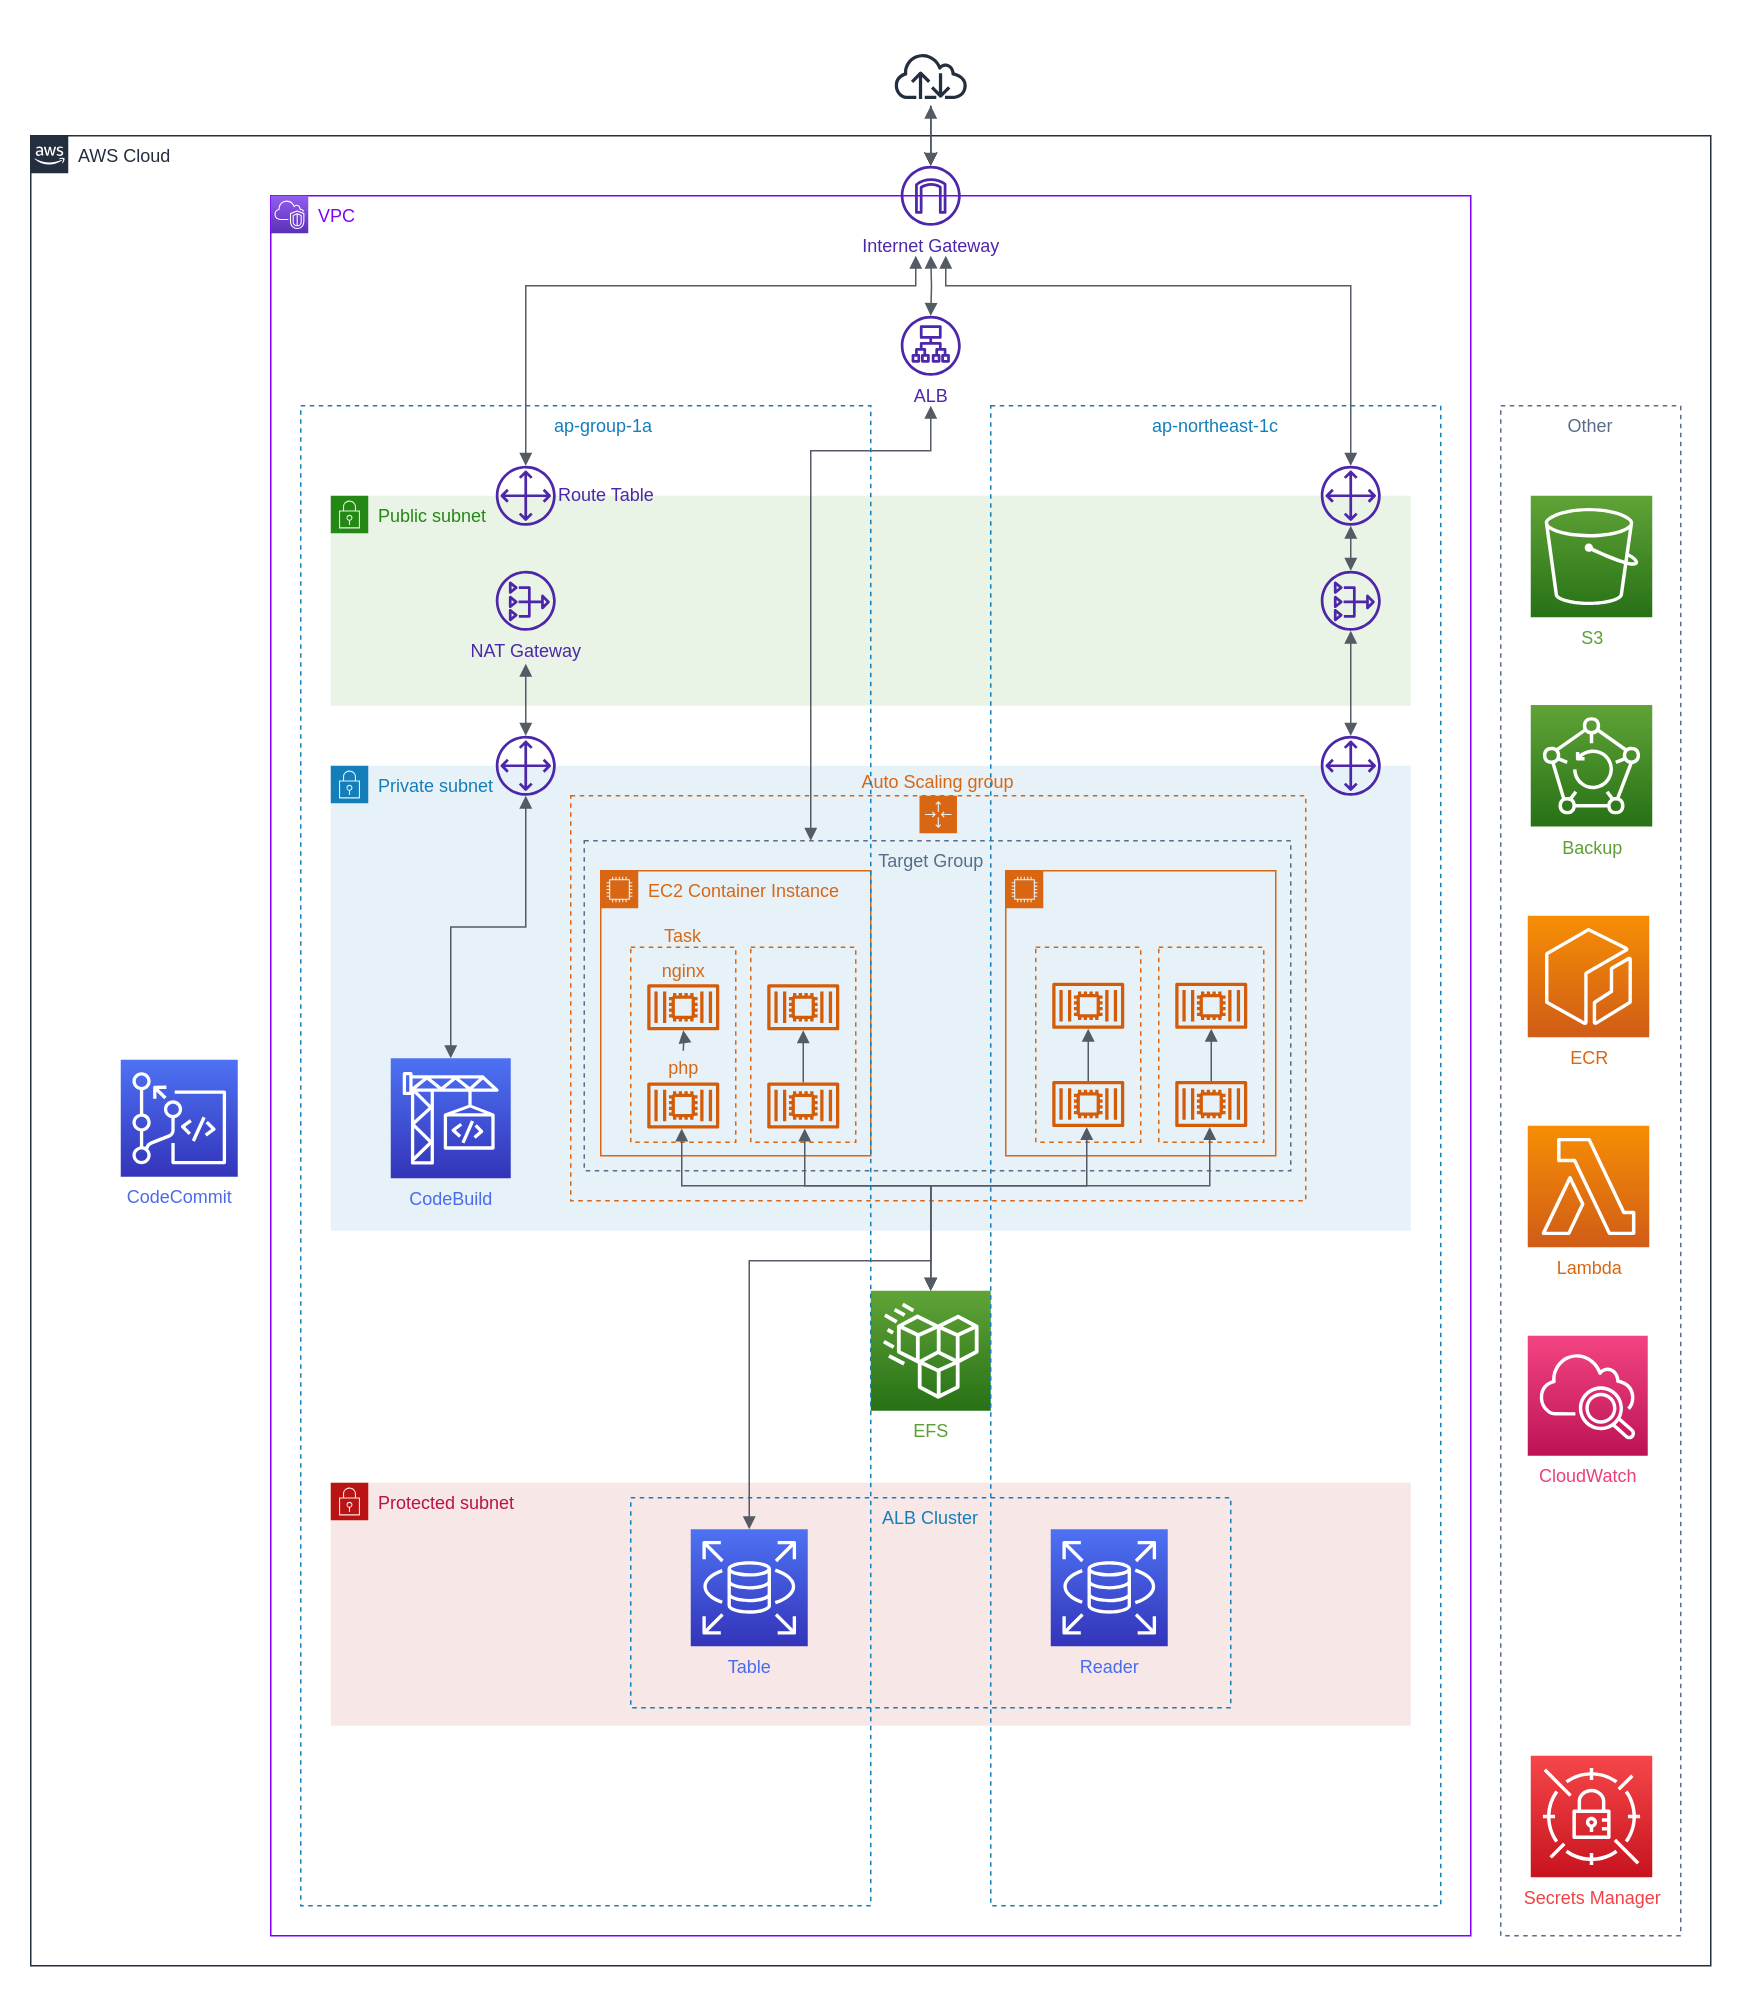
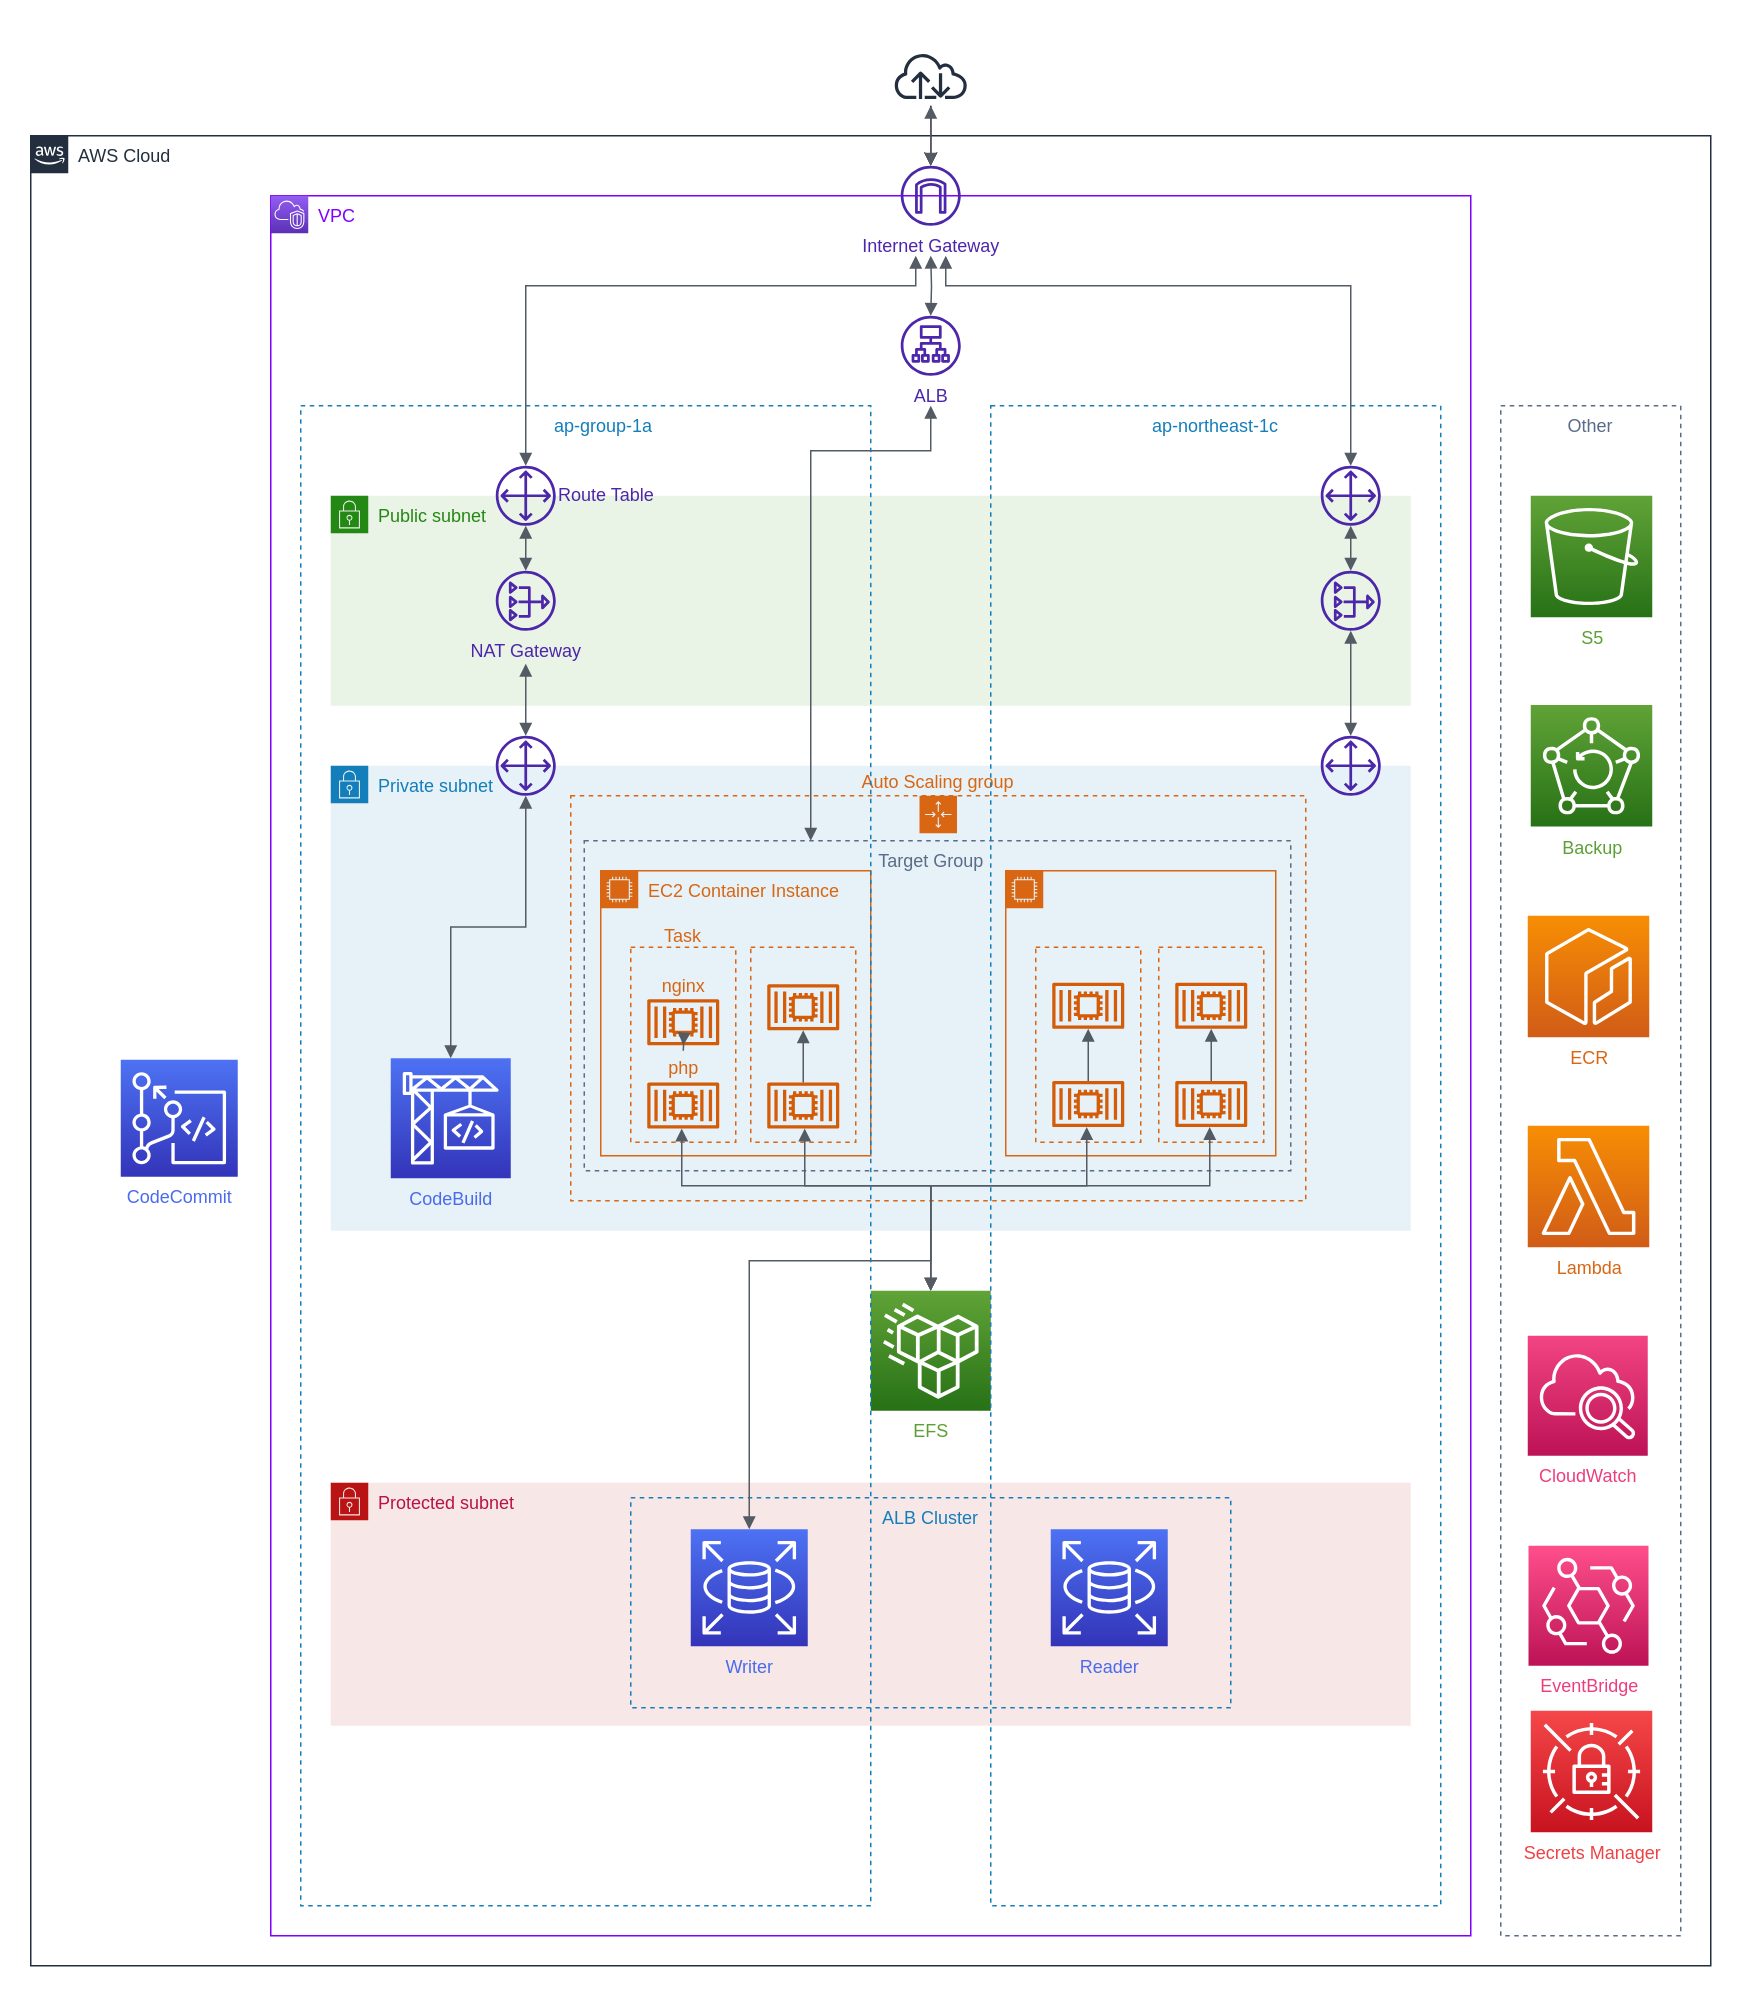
+ <mxCell id="11" value="" style="edgeStyle=orthogonalEdgeStyle;html=1;endArrow=block;elbow=vertical;startArrow=block;startFill=1;endFill=1;strokeColor=#545B64;rounded=0;fontColor=#4D27AA;" parent="8" source="9" target="10" edge="1"><mxGeometry width="100" relative="1" as="geometry"><mxPoint x="220" y="70" as="sourcePoint" /><mxPoint x="320" y="70" as="targetPoint" /></mxGeometry></mxCell>
- <mxCell id="58" value="&lt;span style=&quot;color: rgb(92, 160, 53);&quot;&gt;S3&lt;/span&gt;" style="sketch=0;points=[[0,0,0],[0.25,0,0],[0.5,0,0],[0.75,0,0],[1,0,0],[0,1,0],[0.25,1,0],[0.5,1,0],[0.75,1,0],[1,1,0],[0,0.25,0],[0,0.5,0],[0,0.75,0],[1,0.25,0],[1,0.5,0],[1,0.75,0]];outlineConnect=0;fontColor=#232F3E;gradientColor=#60A337;gradientDirection=north;fillColor=#277116;strokeColor=#ffffff;dashed=0;verticalLabelPosition=bottom;verticalAlign=top;align=center;html=1;fontSize=12;fontStyle=0;aspect=fixed;shape=mxgraph.aws4.resourceIcon;resIcon=mxgraph.aws4.s3;" parent="2" vertex="1"><mxGeometry x="1000" y="240" width="81" height="81" as="geometry" /></mxCell>
+ <mxCell id="58" value="&lt;span style=&quot;color: rgb(92, 160, 53);&quot;&gt;S5&lt;/span&gt;" style="sketch=0;points=[[0,0,0],[0.25,0,0],[0.5,0,0],[0.75,0,0],[1,0,0],[0,1,0],[0.25,1,0],[0.5,1,0],[0.75,1,0],[1,1,0],[0,0.25,0],[0,0.5,0],[0,0.75,0],[1,0.25,0],[1,0.5,0],[1,0.75,0]];outlineConnect=0;fontColor=#232F3E;gradientColor=#60A337;gradientDirection=north;fillColor=#277116;strokeColor=#ffffff;dashed=0;verticalLabelPosition=bottom;verticalAlign=top;align=center;html=1;fontSize=12;fontStyle=0;aspect=fixed;shape=mxgraph.aws4.resourceIcon;resIcon=mxgraph.aws4.s3;" parent="2" vertex="1"><mxGeometry x="1000" y="240" width="81" height="81" as="geometry" /></mxCell>
- <mxCell id="33" value="&lt;div style=&quot;text-align: left;&quot;&gt;&lt;span style=&quot;background-color: initial;&quot;&gt;&lt;font color=&quot;#d86613&quot;&gt;nginx&lt;/font&gt;&lt;/span&gt;&lt;/div&gt;" style="sketch=0;outlineConnect=0;fontColor=#232F3E;gradientColor=none;fillColor=#D45B07;strokeColor=none;dashed=0;verticalLabelPosition=top;verticalAlign=bottom;align=center;html=1;fontSize=12;fontStyle=0;aspect=fixed;pointerEvents=1;shape=mxgraph.aws4.container_2;labelBackgroundColor=none;labelBorderColor=none;fillStyle=auto;labelPosition=center;" parent="29" vertex="1"><mxGeometry x="31" y="75.5" width="48" height="31" as="geometry" /></mxCell>
+ <mxCell id="33" value="&lt;div style=&quot;text-align: left;&quot;&gt;&lt;span style=&quot;background-color: initial;&quot;&gt;&lt;font color=&quot;#d86613&quot;&gt;nginx&lt;/font&gt;&lt;/span&gt;&lt;/div&gt;" style="sketch=0;outlineConnect=0;fontColor=#232F3E;gradientColor=none;fillColor=#D45B07;strokeColor=none;dashed=0;verticalLabelPosition=top;verticalAlign=bottom;align=center;html=1;fontSize=12;fontStyle=0;aspect=fixed;pointerEvents=1;shape=mxgraph.aws4.container_2;labelBackgroundColor=none;labelBorderColor=none;fillStyle=auto;labelPosition=center;" parent="29" vertex="1"><mxGeometry x="31" y="85.5" width="48" height="31" as="geometry" /></mxCell>
+ <mxCell id="60" value="&lt;span style=&quot;color: rgb(236, 62, 125);&quot;&gt;EventBridge&lt;/span&gt;" style="sketch=0;points=[[0,0,0],[0.25,0,0],[0.5,0,0],[0.75,0,0],[1,0,0],[0,1,0],[0.25,1,0],[0.5,1,0],[0.75,1,0],[1,1,0],[0,0.25,0],[0,0.5,0],[0,0.75,0],[1,0.25,0],[1,0.5,0],[1,0.75,0]];outlineConnect=0;fontColor=#232F3E;gradientColor=#FF4F8B;gradientDirection=north;fillColor=#BC1356;strokeColor=#ffffff;dashed=0;verticalLabelPosition=bottom;verticalAlign=top;align=center;html=1;fontSize=12;fontStyle=0;aspect=fixed;shape=mxgraph.aws4.resourceIcon;resIcon=mxgraph.aws4.eventbridge;" parent="2" vertex="1"><mxGeometry x="998.5" y="940" width="80" height="80" as="geometry" /></mxCell>
- <mxCell id="49" value="&lt;span style=&quot;color: rgb(74, 107, 236);&quot;&gt;Table&lt;/span&gt;" style="sketch=0;points=[[0,0,0],[0.25,0,0],[0.5,0,0],[0.75,0,0],[1,0,0],[0,1,0],[0.25,1,0],[0.5,1,0],[0.75,1,0],[1,1,0],[0,0.25,0],[0,0.5,0],[0,0.75,0],[1,0.25,0],[1,0.5,0],[1,0.75,0]];outlineConnect=0;fontColor=#232F3E;gradientColor=#4D72F3;gradientDirection=north;fillColor=#3334B9;strokeColor=#ffffff;dashed=0;verticalLabelPosition=bottom;verticalAlign=top;align=center;html=1;fontSize=12;fontStyle=0;aspect=fixed;shape=mxgraph.aws4.resourceIcon;resIcon=mxgraph.aws4.rds;" parent="2" vertex="1"><mxGeometry x="440" y="929" width="78" height="78" as="geometry" /></mxCell>
+ <mxCell id="49" value="&lt;span style=&quot;color: rgb(74, 107, 236);&quot;&gt;Writer&lt;/span&gt;" style="sketch=0;points=[[0,0,0],[0.25,0,0],[0.5,0,0],[0.75,0,0],[1,0,0],[0,1,0],[0.25,1,0],[0.5,1,0],[0.75,1,0],[1,1,0],[0,0.25,0],[0,0.5,0],[0,0.75,0],[1,0.25,0],[1,0.5,0],[1,0.75,0]];outlineConnect=0;fontColor=#232F3E;gradientColor=#4D72F3;gradientDirection=north;fillColor=#3334B9;strokeColor=#ffffff;dashed=0;verticalLabelPosition=bottom;verticalAlign=top;align=center;html=1;fontSize=12;fontStyle=0;aspect=fixed;shape=mxgraph.aws4.resourceIcon;resIcon=mxgraph.aws4.rds;" parent="2" vertex="1"><mxGeometry x="440" y="929" width="78" height="78" as="geometry" /></mxCell>
- <mxCell id="62" value="&lt;font color=&quot;#f04144&quot;&gt;Secrets Manager&lt;/font&gt;" style="sketch=0;points=[[0,0,0],[0.25,0,0],[0.5,0,0],[0.75,0,0],[1,0,0],[0,1,0],[0.25,1,0],[0.5,1,0],[0.75,1,0],[1,1,0],[0,0.25,0],[0,0.5,0],[0,0.75,0],[1,0.25,0],[1,0.5,0],[1,0.75,0]];outlineConnect=0;fontColor=#232F3E;gradientColor=#F54749;gradientDirection=north;fillColor=#C7131F;strokeColor=#ffffff;dashed=0;verticalLabelPosition=bottom;verticalAlign=top;align=center;html=1;fontSize=12;fontStyle=0;aspect=fixed;shape=mxgraph.aws4.resourceIcon;resIcon=mxgraph.aws4.secrets_manager;" parent="2" vertex="1"><mxGeometry x="1000" y="1080" width="81" height="81" as="geometry" /></mxCell>
+ <mxCell id="62" value="&lt;font color=&quot;#f04144&quot;&gt;Secrets Manager&lt;/font&gt;" style="sketch=0;points=[[0,0,0],[0.25,0,0],[0.5,0,0],[0.75,0,0],[1,0,0],[0,1,0],[0.25,1,0],[0.5,1,0],[0.75,1,0],[1,1,0],[0,0.25,0],[0,0.5,0],[0,0.75,0],[1,0.25,0],[1,0.5,0],[1,0.75,0]];outlineConnect=0;fontColor=#232F3E;gradientColor=#F54749;gradientDirection=north;fillColor=#C7131F;strokeColor=#ffffff;dashed=0;verticalLabelPosition=bottom;verticalAlign=top;align=center;html=1;fontSize=12;fontStyle=0;aspect=fixed;shape=mxgraph.aws4.resourceIcon;resIcon=mxgraph.aws4.secrets_manager;" parent="2" vertex="1"><mxGeometry x="1000" y="1050" width="81" height="81" as="geometry" /></mxCell>
